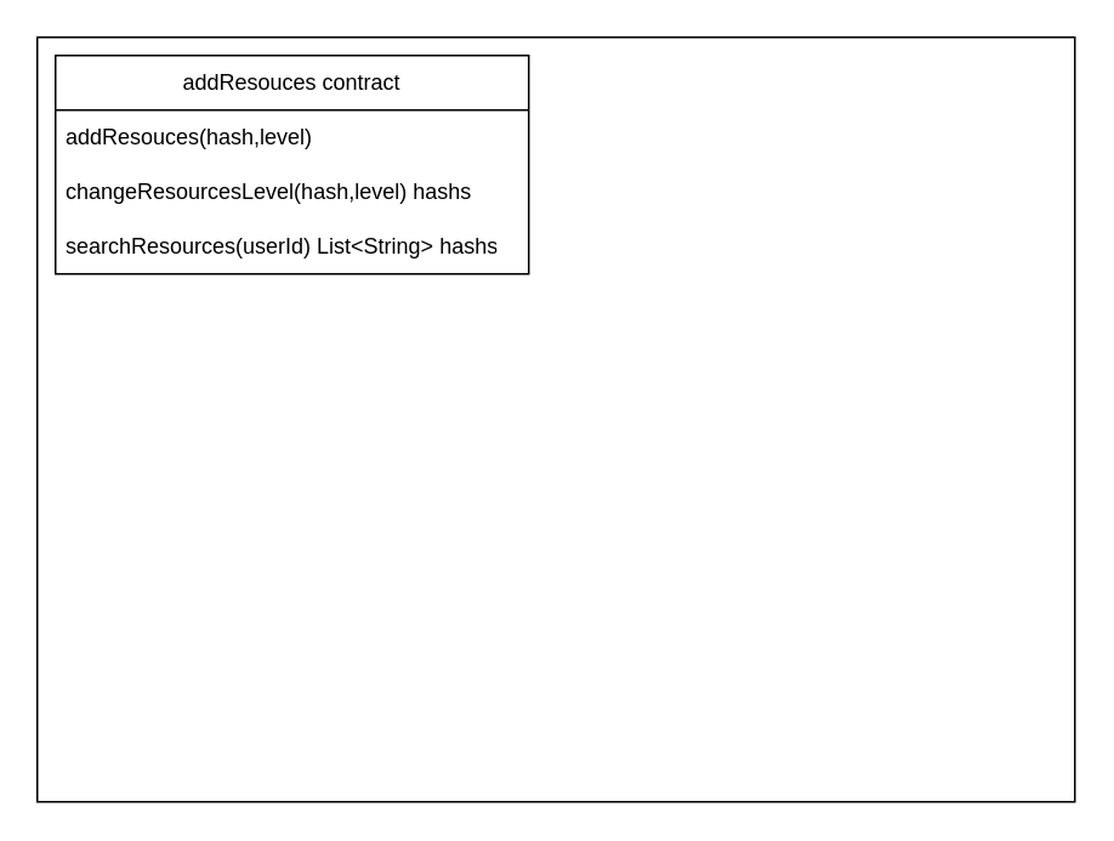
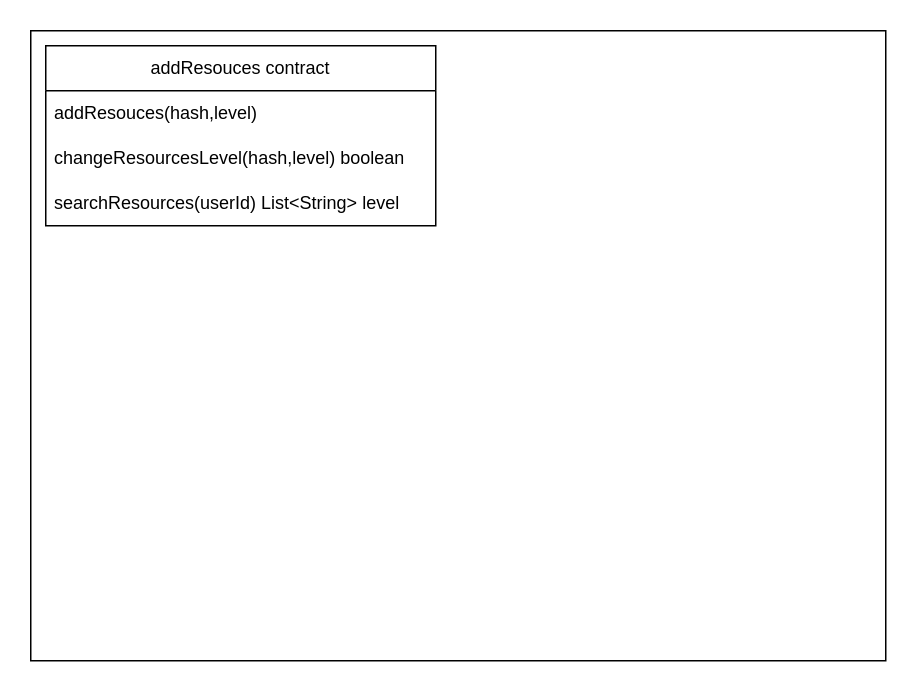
- <mxCell id="5" value="changeResourcesLevel(hash,level) hashs" style="text;strokeColor=none;fillColor=none;align=left;verticalAlign=middle;spacingLeft=4;spacingRight=4;overflow=hidden;points=[[0,0.5],[1,0.5]];portConstraint=eastwest;rotatable=0;whiteSpace=wrap;html=1;" vertex="1" parent="3"><mxGeometry y="60" width="260" height="30" as="geometry" /></mxCell>
+ <mxCell id="5" value="changeResourcesLevel(hash,level) boolean" style="text;strokeColor=none;fillColor=none;align=left;verticalAlign=middle;spacingLeft=4;spacingRight=4;overflow=hidden;points=[[0,0.5],[1,0.5]];portConstraint=eastwest;rotatable=0;whiteSpace=wrap;html=1;" vertex="1" parent="3"><mxGeometry y="60" width="260" height="30" as="geometry" /></mxCell>
- <mxCell id="6" value="searchResources(userId) List&amp;lt;String&amp;gt; hashs" style="text;strokeColor=none;fillColor=none;align=left;verticalAlign=middle;spacingLeft=4;spacingRight=4;overflow=hidden;points=[[0,0.5],[1,0.5]];portConstraint=eastwest;rotatable=0;whiteSpace=wrap;html=1;" vertex="1" parent="3"><mxGeometry y="90" width="260" height="30" as="geometry" /></mxCell>
+ <mxCell id="6" value="searchResources(userId) List&amp;lt;String&amp;gt; level" style="text;strokeColor=none;fillColor=none;align=left;verticalAlign=middle;spacingLeft=4;spacingRight=4;overflow=hidden;points=[[0,0.5],[1,0.5]];portConstraint=eastwest;rotatable=0;whiteSpace=wrap;html=1;" vertex="1" parent="3"><mxGeometry y="90" width="260" height="30" as="geometry" /></mxCell>
